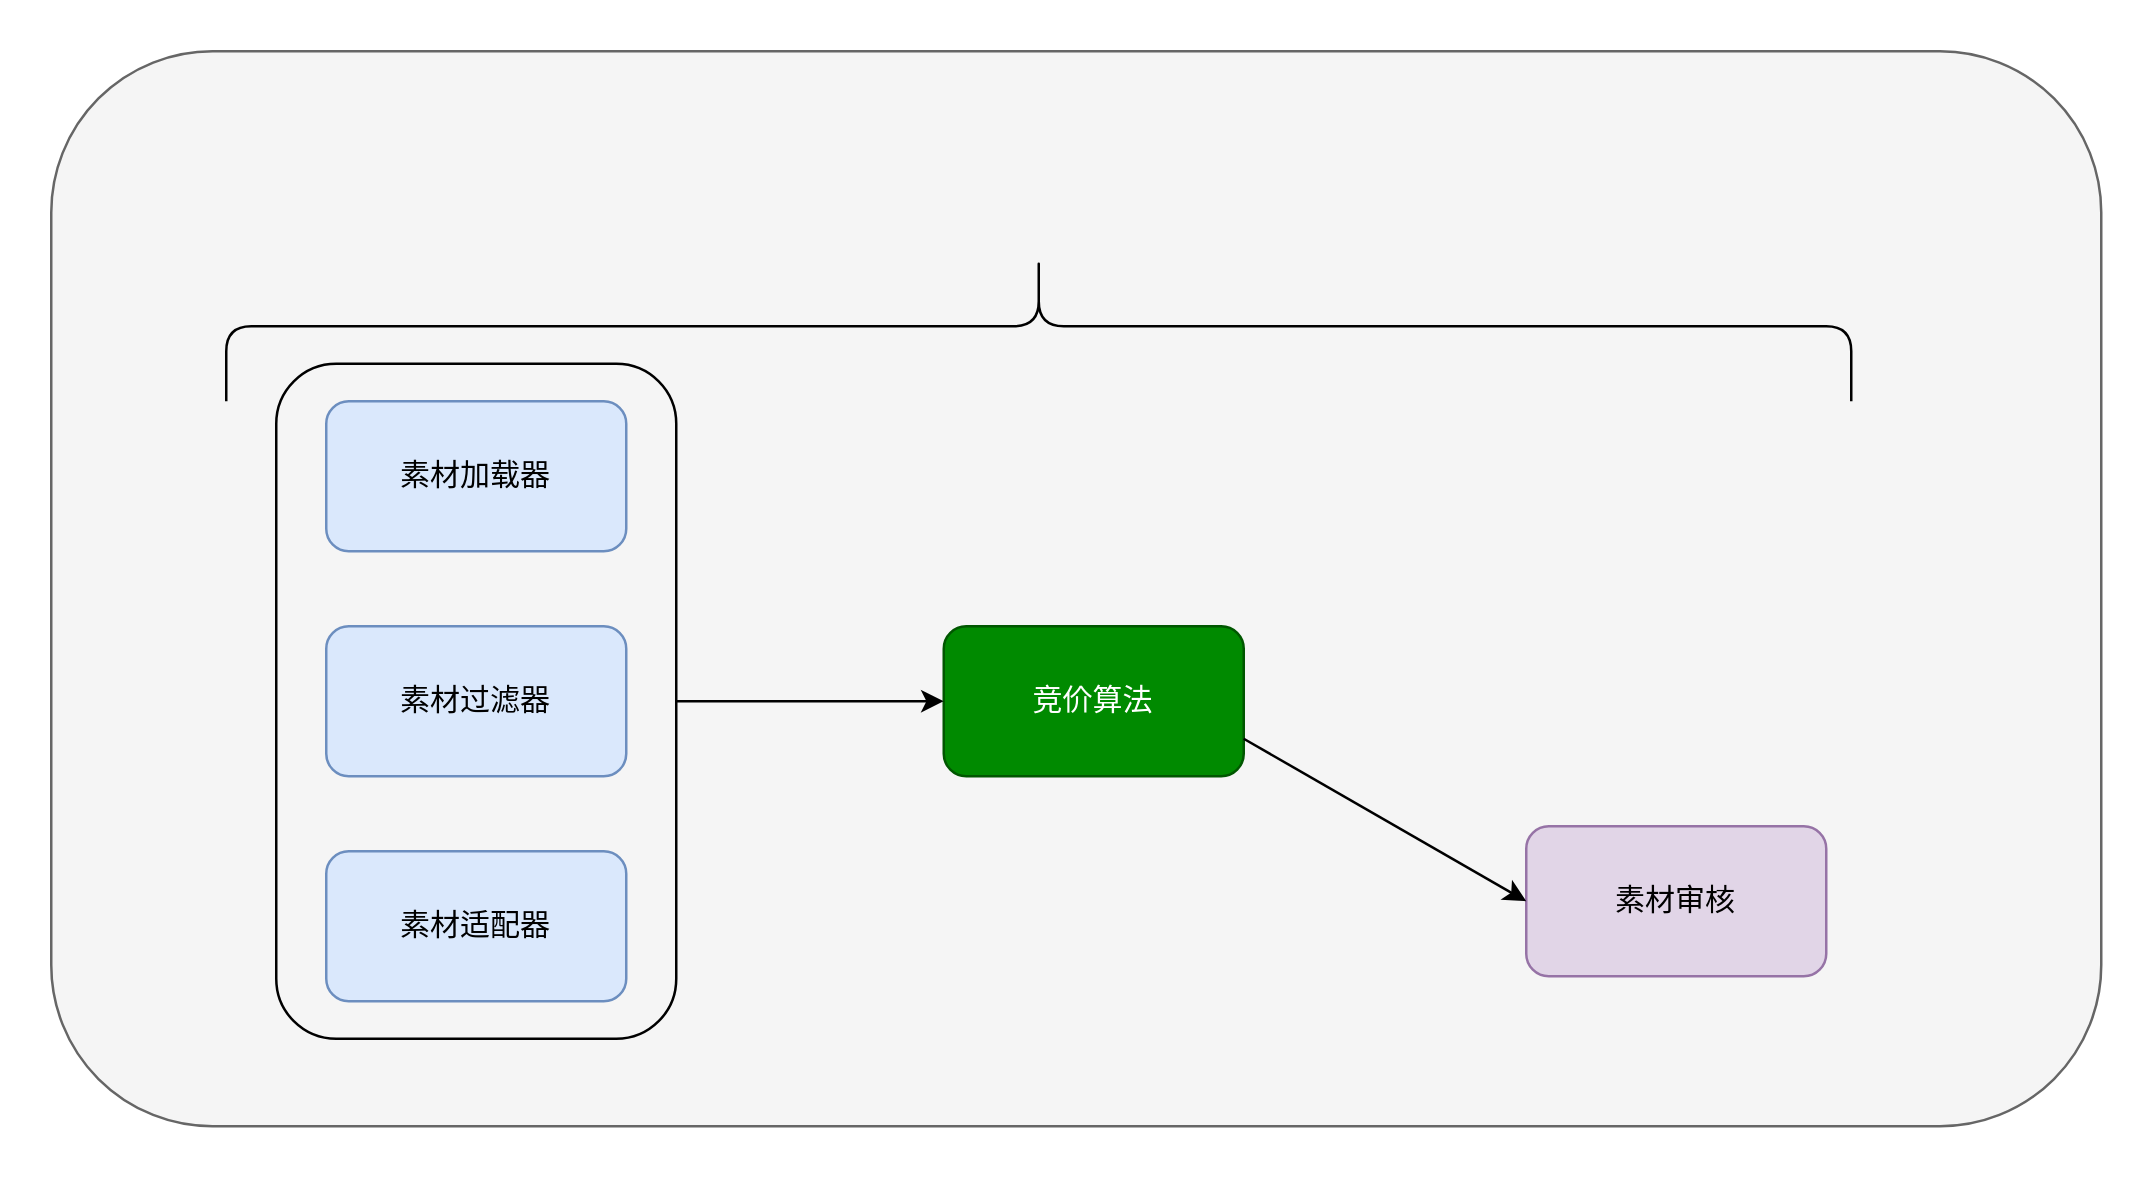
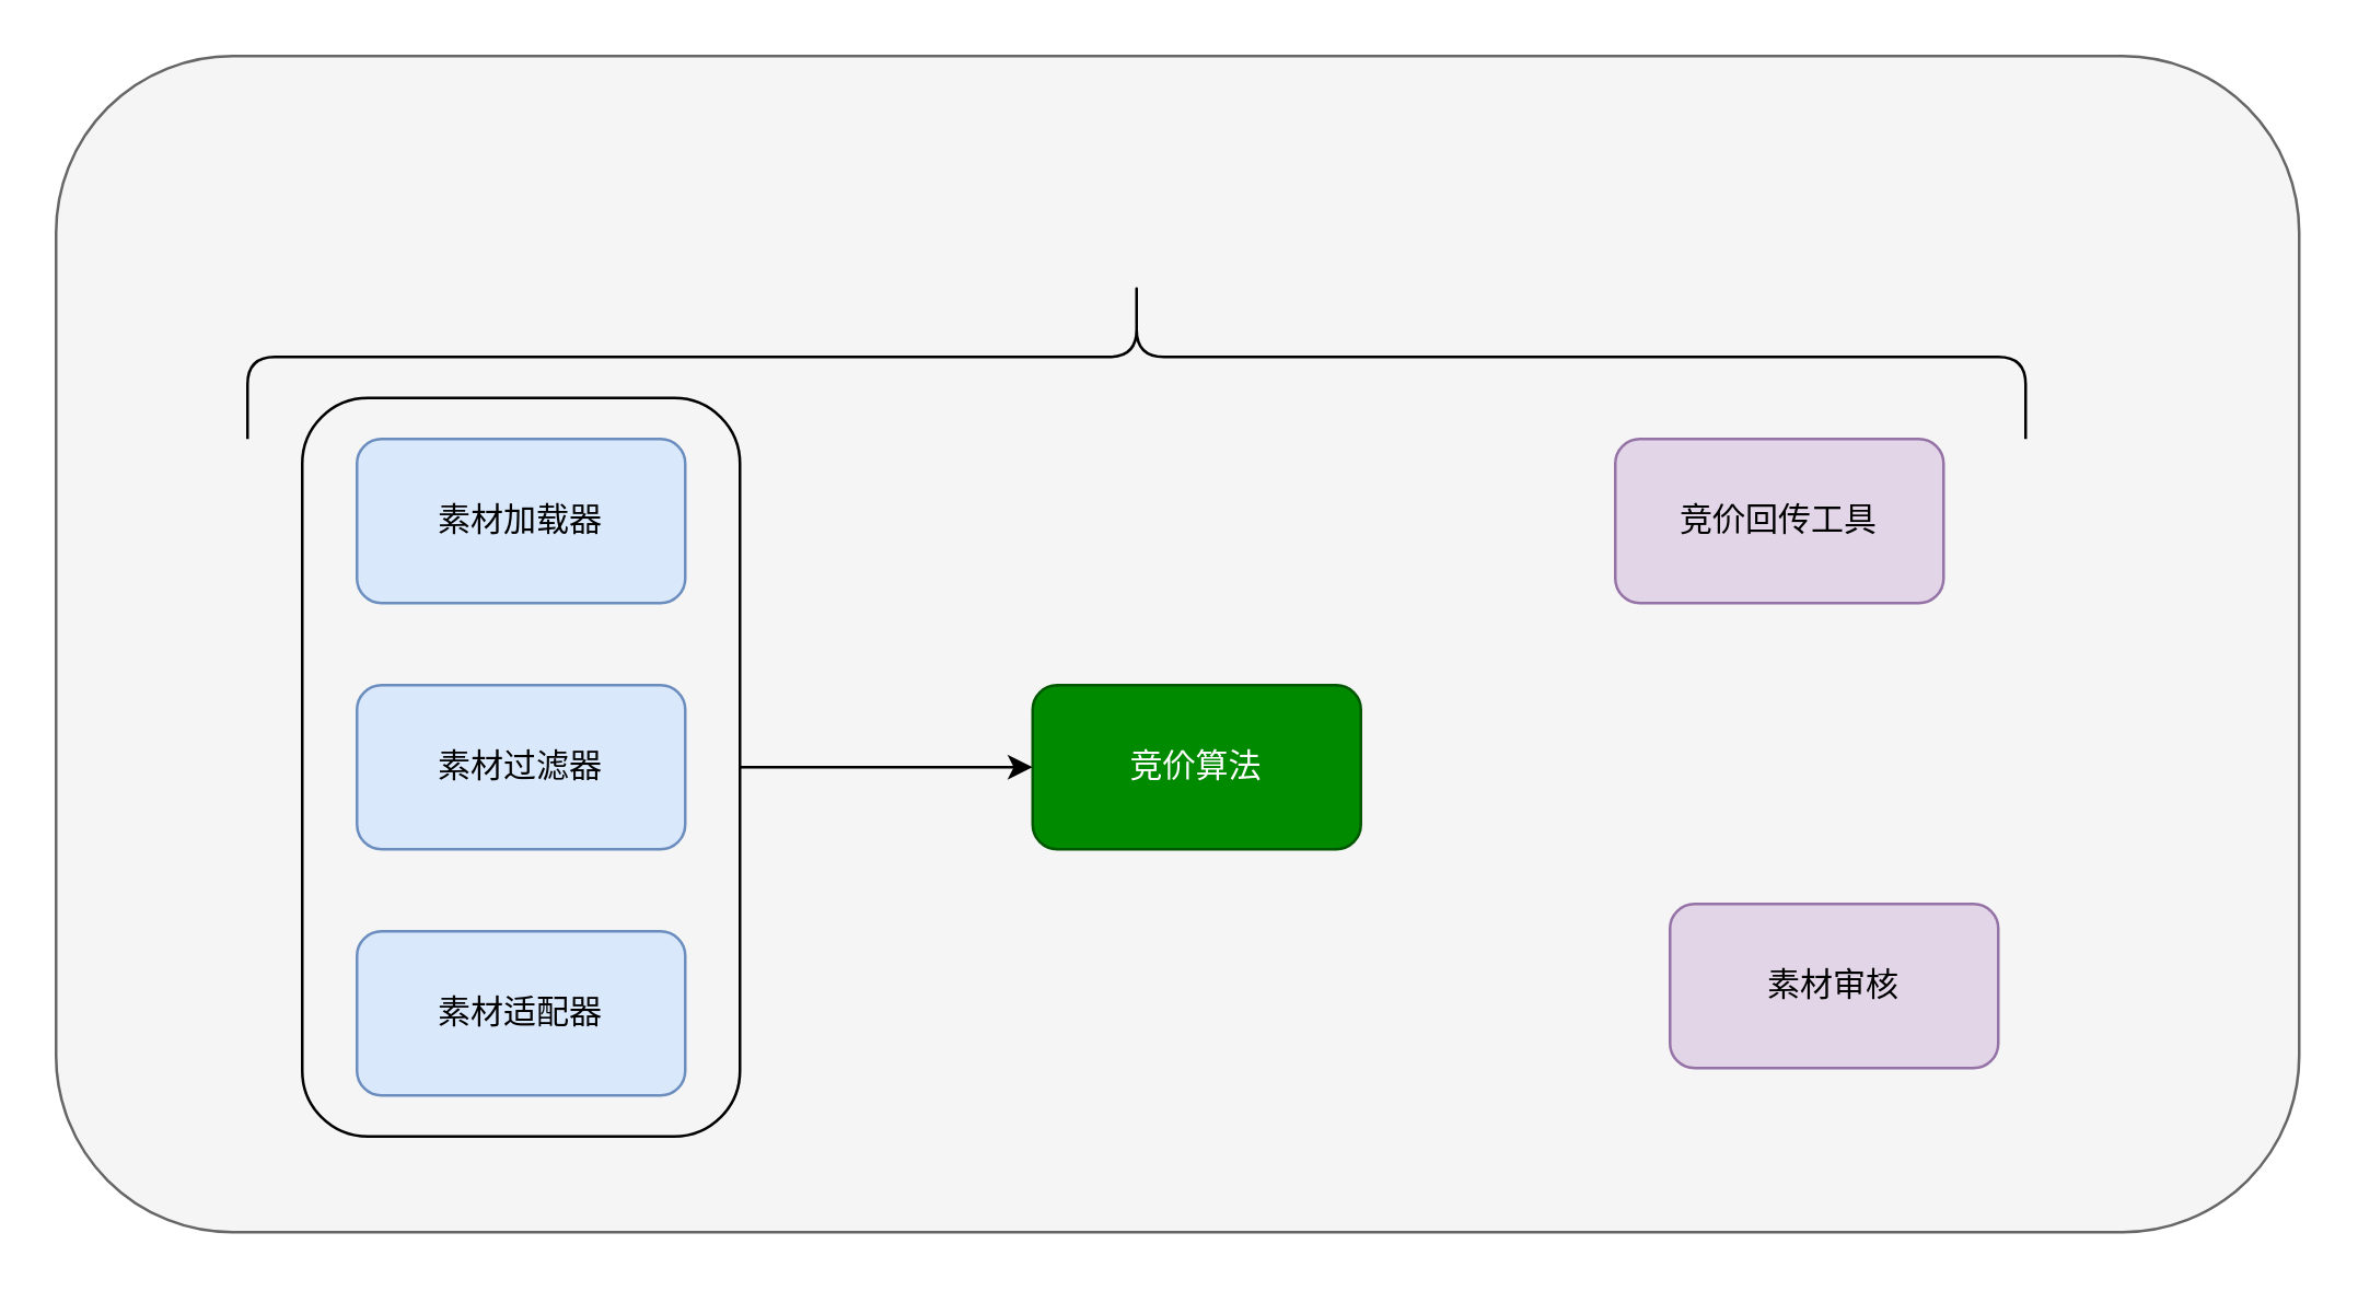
+ <mxCell id="7" value="竞价回传工具" style="rounded=1;whiteSpace=wrap;html=1;fillColor=#e1d5e7;strokeColor=#9673a6;" parent="1" vertex="1"><mxGeometry x="590" y="160" width="120" height="60" as="geometry" /></mxCell>
- <mxCell id="12" value="" style="endArrow=classic;html=1;rounded=0;exitX=1;exitY=0.75;exitDx=0;exitDy=0;entryX=0;entryY=0.5;entryDx=0;entryDy=0;" edge="1" parent="1" source="6" target="8"><mxGeometry width="50" height="50" relative="1" as="geometry"><mxPoint x="507" y="290" as="sourcePoint" /><mxPoint x="600" y="200" as="targetPoint" /></mxGeometry></mxCell>
